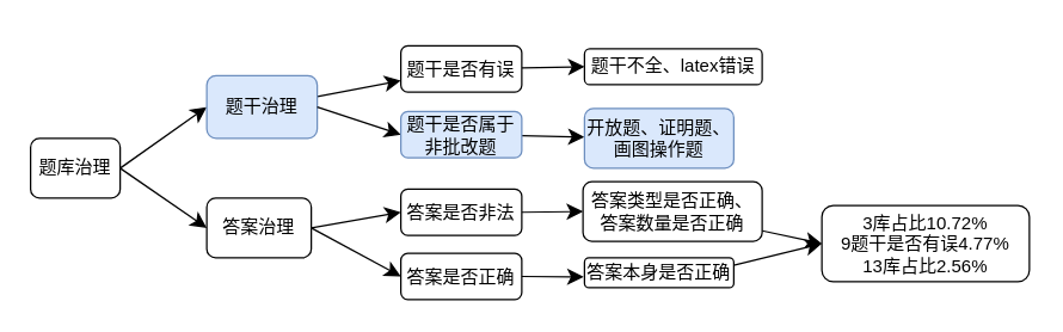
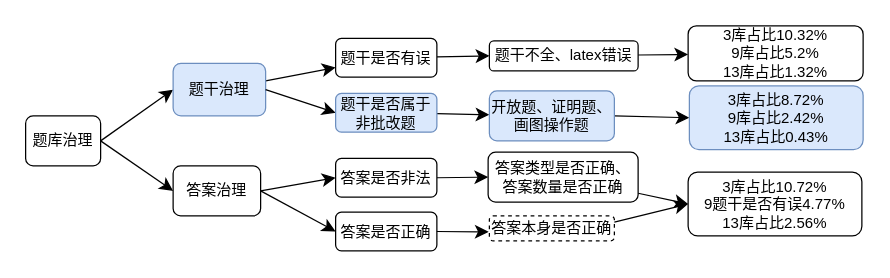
+ <mxCell id="26" value="3库占比10.32%&lt;div&gt;9库占比5.2%&lt;/div&gt;&lt;div&gt;13库占比1.32%&lt;/div&gt;" style="whiteSpace=wrap;html=1;rounded=1;" vertex="1" parent="1"><mxGeometry x="550" y="20" width="140" height="44" as="geometry" /></mxCell>
+ <mxCell id="16" value="" style="edgeStyle=none;curved=1;rounded=0;orthogonalLoop=1;jettySize=auto;html=1;fontSize=12;startSize=8;endSize=8;" edge="1" parent="1" source="17" target="26"><mxGeometry relative="1" as="geometry" /></mxCell>
+ <mxCell id="14" style="edgeStyle=none;curved=1;rounded=0;orthogonalLoop=1;jettySize=auto;html=1;exitX=1;exitY=0.5;exitDx=0;exitDy=0;entryX=0;entryY=0.5;entryDx=0;entryDy=0;fontSize=12;startSize=8;endSize=8;" edge="1" parent="1" source="15" target="27"><mxGeometry relative="1" as="geometry" /></mxCell>
+ <mxCell id="27" value="3库占比8.72%&lt;div&gt;9库占比2.42%&lt;/div&gt;&lt;div&gt;13库占比0.43%&lt;/div&gt;" style="whiteSpace=wrap;html=1;rounded=1;fillColor=#dae8fc;strokeColor=#6c8ebf;" vertex="1" parent="1"><mxGeometry x="551" y="68" width="139" height="51" as="geometry" /></mxCell>
- <mxCell id="24" value="答案本身是否正确" style="whiteSpace=wrap;html=1;rounded=1;" vertex="1" parent="1"><mxGeometry x="391" y="172" width="100" height="20" as="geometry" /></mxCell>
+ <mxCell id="24" value="答案本身是否正确" style="whiteSpace=wrap;html=1;rounded=1;dashed=1;" vertex="1" parent="1"><mxGeometry x="391" y="172" width="100" height="20" as="geometry" /></mxCell>
